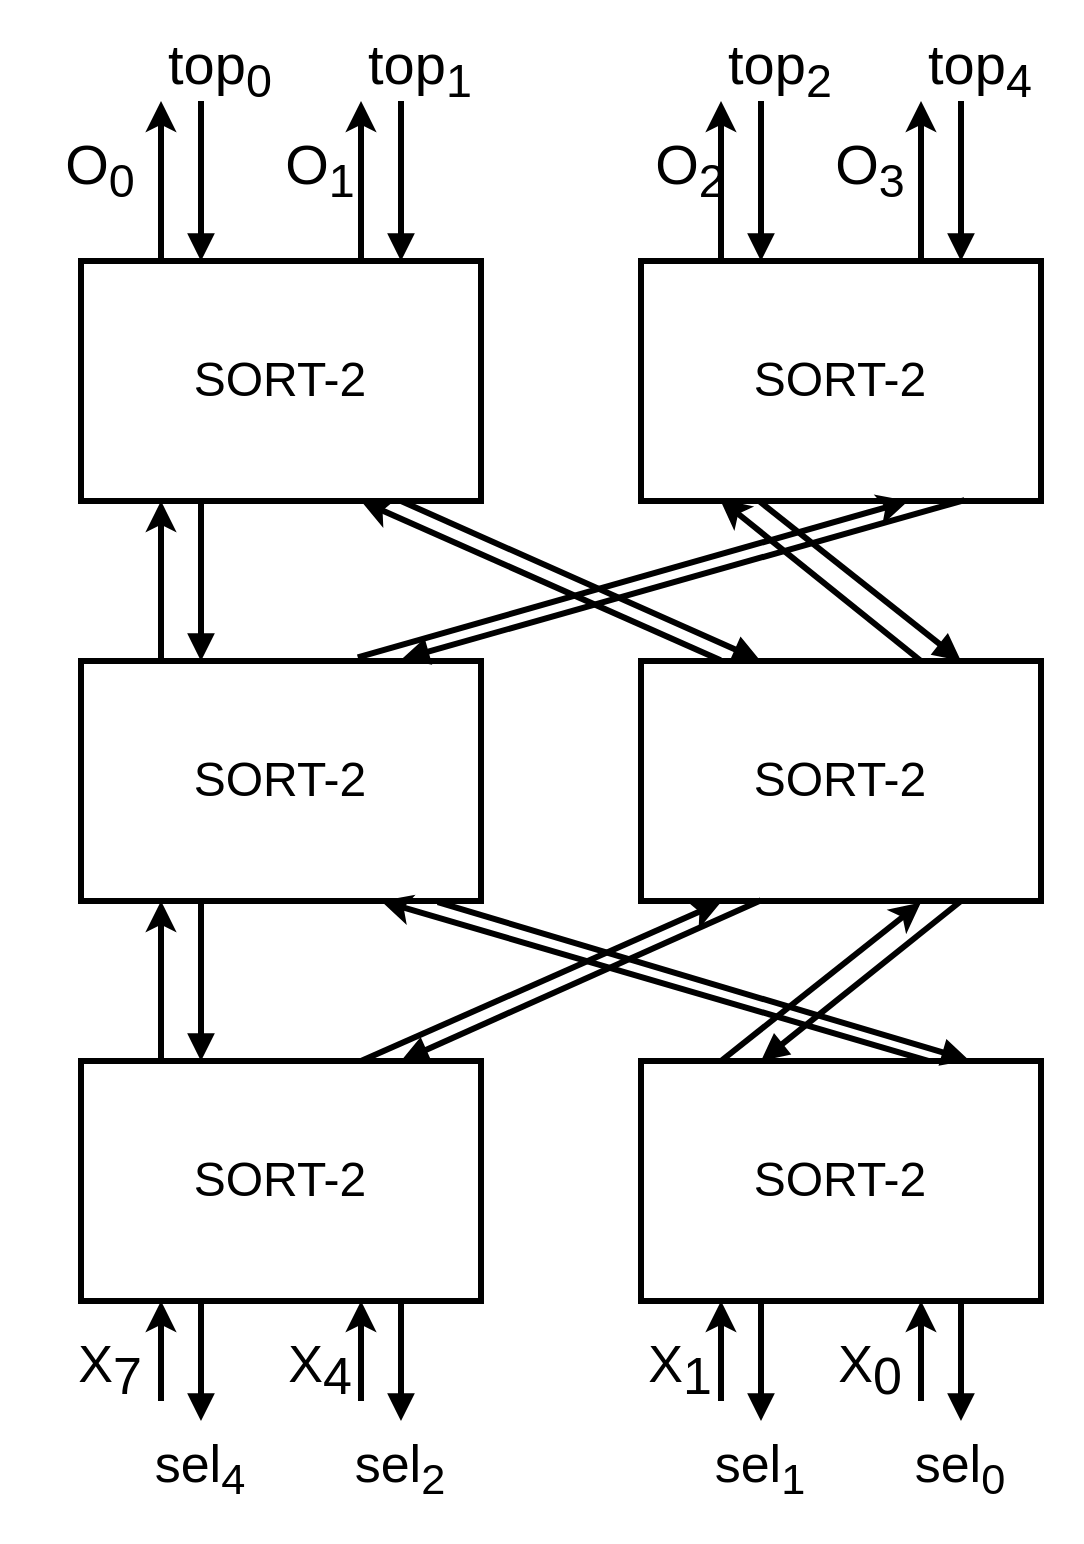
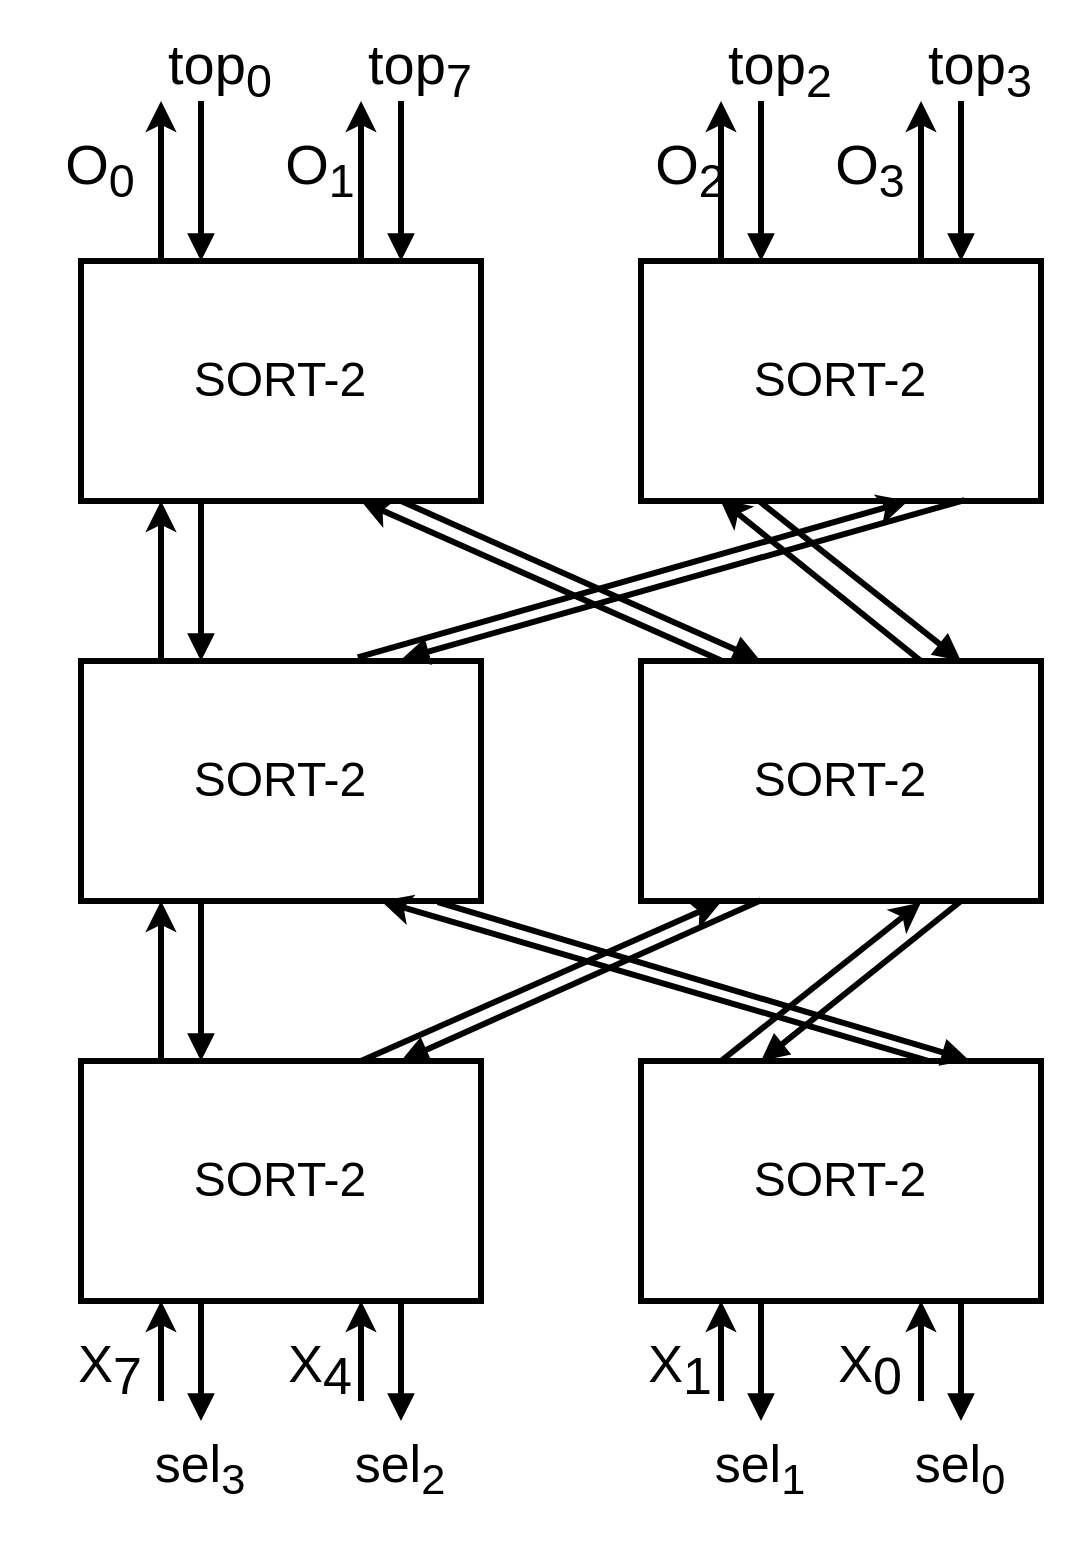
- <mxCell id="40" value="&lt;font style=&quot;font-size: 28px;&quot;&gt;&lt;span style=&quot;font-size: 28px;&quot;&gt;top&lt;/span&gt;&lt;sub&gt;1&lt;br style=&quot;font-size: 28px;&quot;&gt;&lt;/sub&gt;&lt;/font&gt;" style="text;html=1;align=center;verticalAlign=middle;whiteSpace=wrap;rounded=0;fontSize=28;strokeWidth=3;" parent="1" vertex="1"><mxGeometry x="180" y="20" width="60" height="30" as="geometry" /></mxCell>
+ <mxCell id="40" value="&lt;font style=&quot;font-size: 28px;&quot;&gt;&lt;span style=&quot;font-size: 28px;&quot;&gt;top&lt;/span&gt;&lt;sub&gt;7&lt;br style=&quot;font-size: 28px;&quot;&gt;&lt;/sub&gt;&lt;/font&gt;" style="text;html=1;align=center;verticalAlign=middle;whiteSpace=wrap;rounded=0;fontSize=28;strokeWidth=3;" parent="1" vertex="1"><mxGeometry x="180" y="20" width="60" height="30" as="geometry" /></mxCell>
- <mxCell id="54" value="&lt;font style=&quot;font-size: 28px;&quot;&gt;&lt;span style=&quot;font-size: 28px;&quot;&gt;top&lt;/span&gt;&lt;sub&gt;4&lt;br style=&quot;font-size: 28px;&quot;&gt;&lt;/sub&gt;&lt;/font&gt;" style="text;html=1;align=center;verticalAlign=middle;whiteSpace=wrap;rounded=0;fontSize=28;strokeWidth=3;" parent="1" vertex="1"><mxGeometry x="460" y="20" width="60" height="30" as="geometry" /></mxCell>
+ <mxCell id="54" value="&lt;font style=&quot;font-size: 28px;&quot;&gt;&lt;span style=&quot;font-size: 28px;&quot;&gt;top&lt;/span&gt;&lt;sub&gt;3&lt;br style=&quot;font-size: 28px;&quot;&gt;&lt;/sub&gt;&lt;/font&gt;" style="text;html=1;align=center;verticalAlign=middle;whiteSpace=wrap;rounded=0;fontSize=28;strokeWidth=3;" parent="1" vertex="1"><mxGeometry x="460" y="20" width="60" height="30" as="geometry" /></mxCell>
- <mxCell id="33" value="&lt;div style=&quot;font-size: 26px;&quot;&gt;sel&lt;sub&gt;4&lt;/sub&gt;&lt;/div&gt;" style="text;html=1;align=center;verticalAlign=middle;whiteSpace=wrap;rounded=0;fontSize=26;strokeWidth=3;" parent="1" vertex="1"><mxGeometry x="70" y="720" width="60" height="30" as="geometry" /></mxCell>
+ <mxCell id="33" value="&lt;div style=&quot;font-size: 26px;&quot;&gt;sel&lt;sub&gt;3&lt;/sub&gt;&lt;/div&gt;" style="text;html=1;align=center;verticalAlign=middle;whiteSpace=wrap;rounded=0;fontSize=26;strokeWidth=3;" parent="1" vertex="1"><mxGeometry x="70" y="720" width="60" height="30" as="geometry" /></mxCell>
